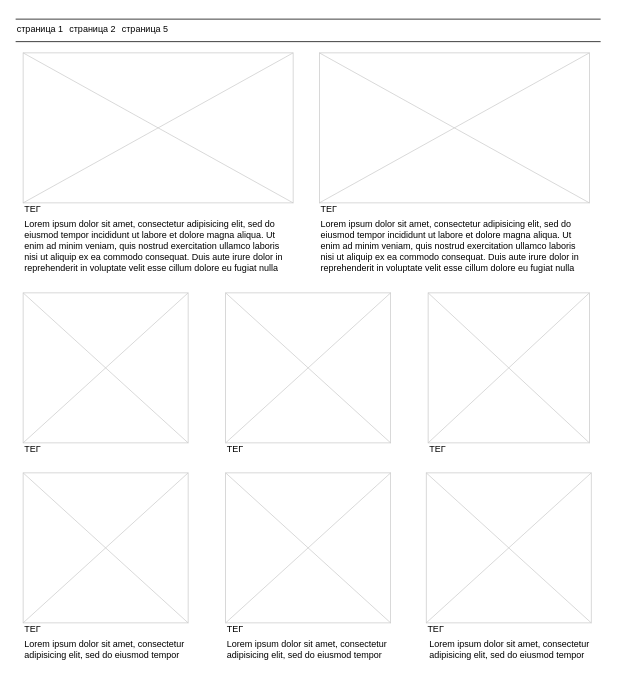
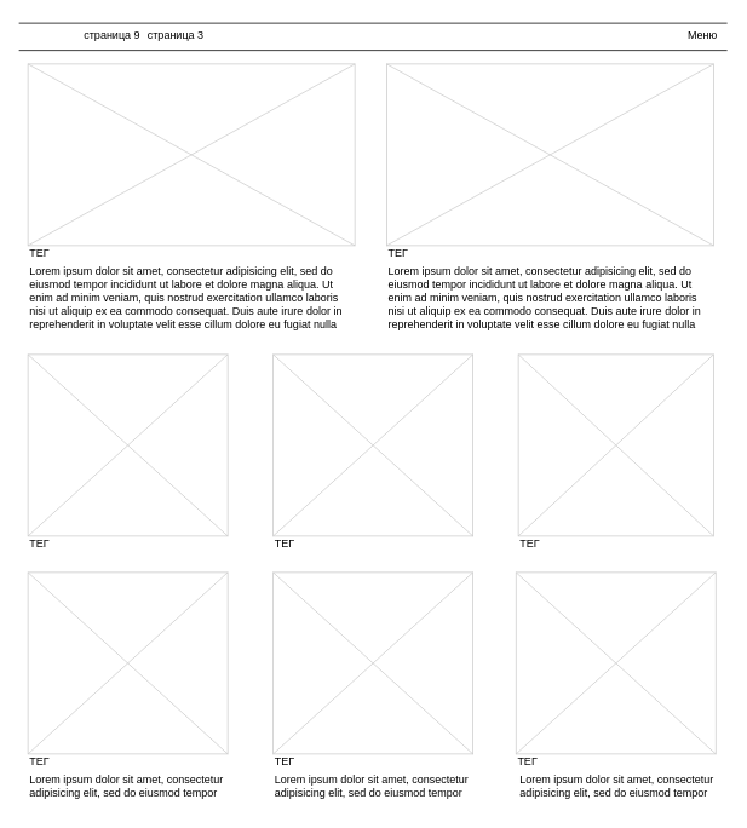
- <mxCell id="8" value="страница 2" style="text;spacingTop=-5;" vertex="1" parent="1"><mxGeometry x="90" y="30" width="70" height="20" as="geometry" /></mxCell>
+ <mxCell id="8" value="страница 9" style="text;spacingTop=-5;" vertex="1" parent="1"><mxGeometry x="90" y="30" width="70" height="20" as="geometry" /></mxCell>
- <mxCell id="9" value="страница 5" style="text;spacingTop=-5;" vertex="1" parent="1"><mxGeometry x="160" y="30" width="70" height="20" as="geometry" /></mxCell>
+ <mxCell id="9" value="страница 3" style="text;spacingTop=-5;" vertex="1" parent="1"><mxGeometry x="160" y="30" width="70" height="20" as="geometry" /></mxCell>
- <mxCell id="4" value="страница 1" style="text;spacingTop=-5;" parent="1" vertex="1"><mxGeometry x="20" y="30" width="70" height="20" as="geometry" /></mxCell>
+ <mxCell id="5" value="Меню" style="text;spacingTop=-5;" parent="1" vertex="1"><mxGeometry x="755" y="30" width="30" height="20" as="geometry" /></mxCell>
